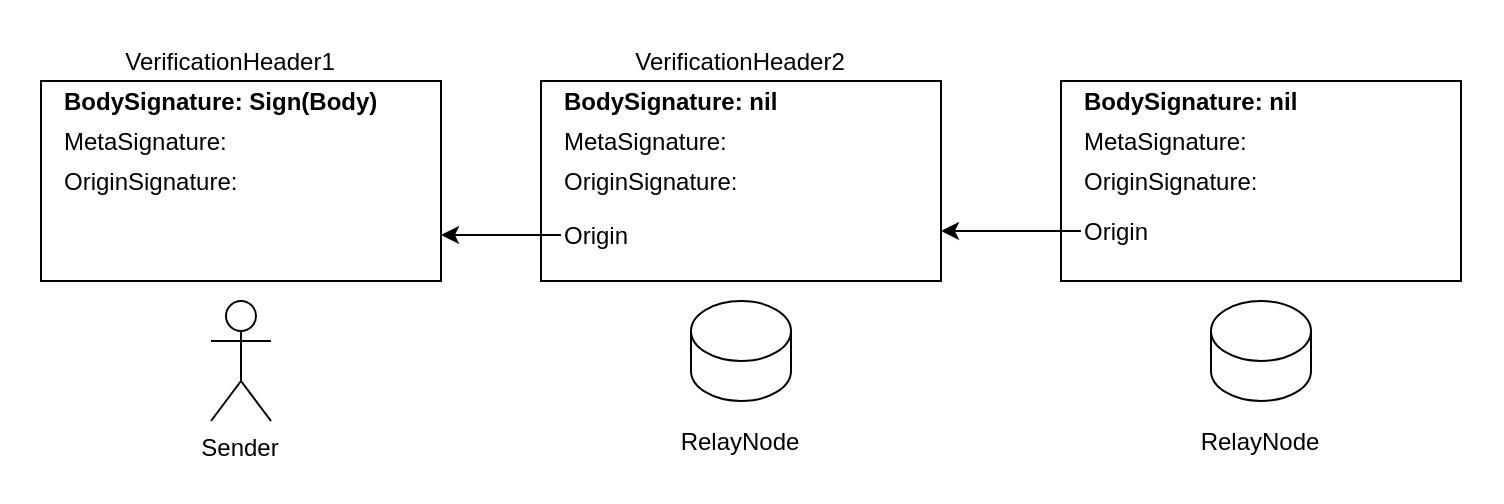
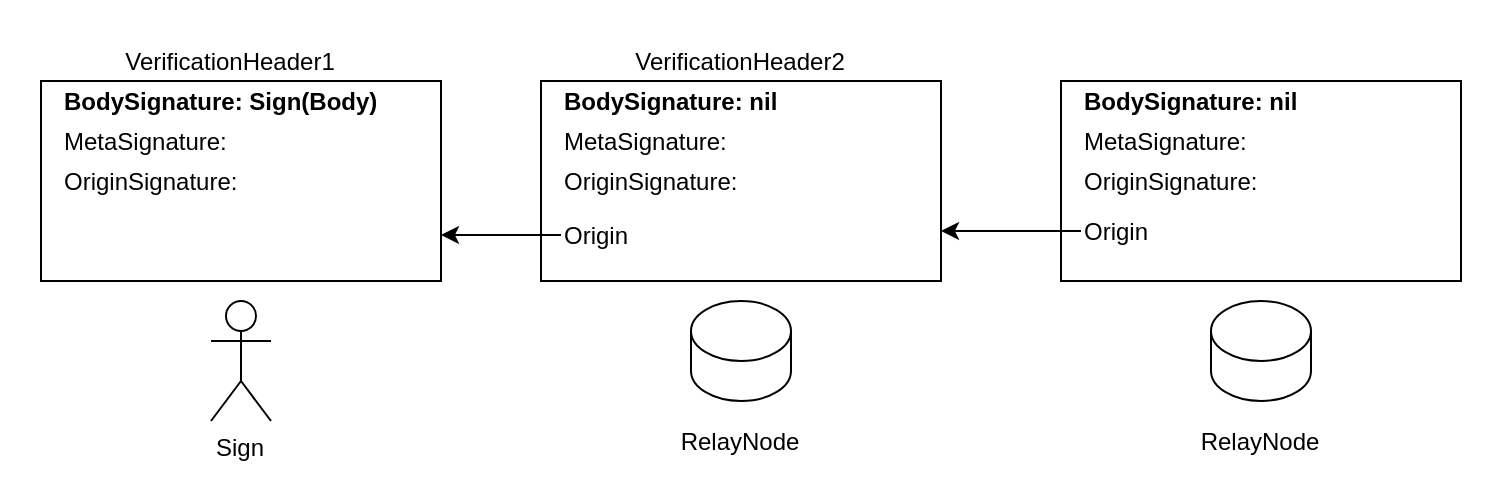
- <mxCell id="3" value="Sender" style="shape=umlActor;verticalLabelPosition=bottom;verticalAlign=top;outlineConnect=0;" parent="1" vertex="1"><mxGeometry x="105" y="150" width="30" height="60" as="geometry" /></mxCell>
+ <mxCell id="3" value="Sign" style="shape=umlActor;verticalLabelPosition=bottom;verticalAlign=top;outlineConnect=0;" parent="1" vertex="1"><mxGeometry x="105" y="150" width="30" height="60" as="geometry" /></mxCell>
